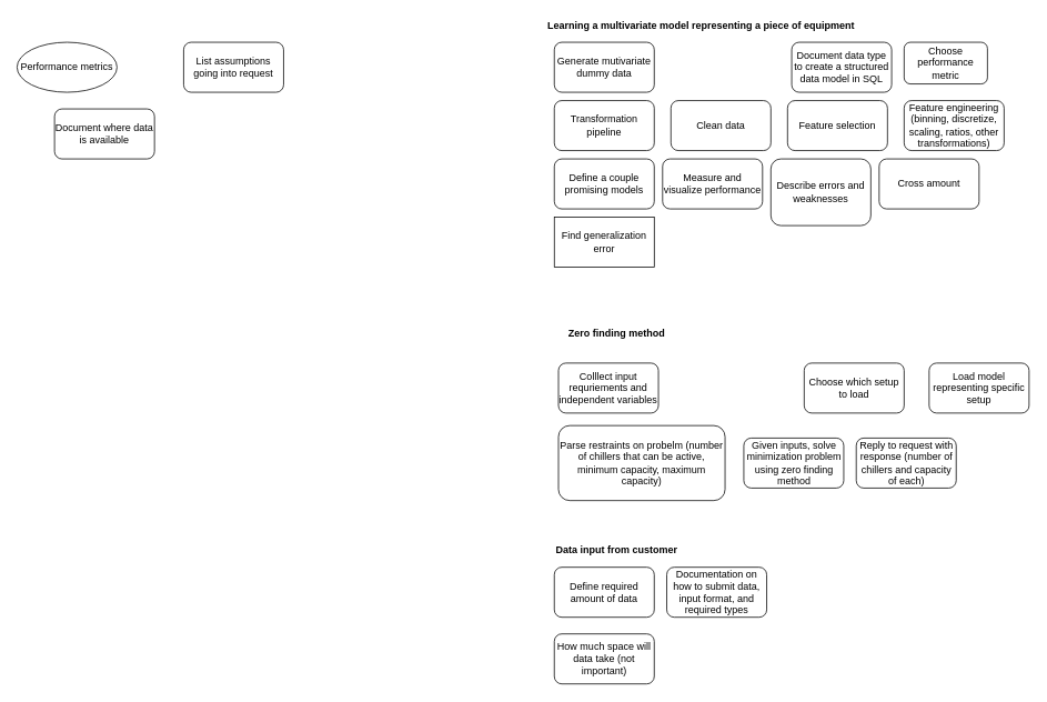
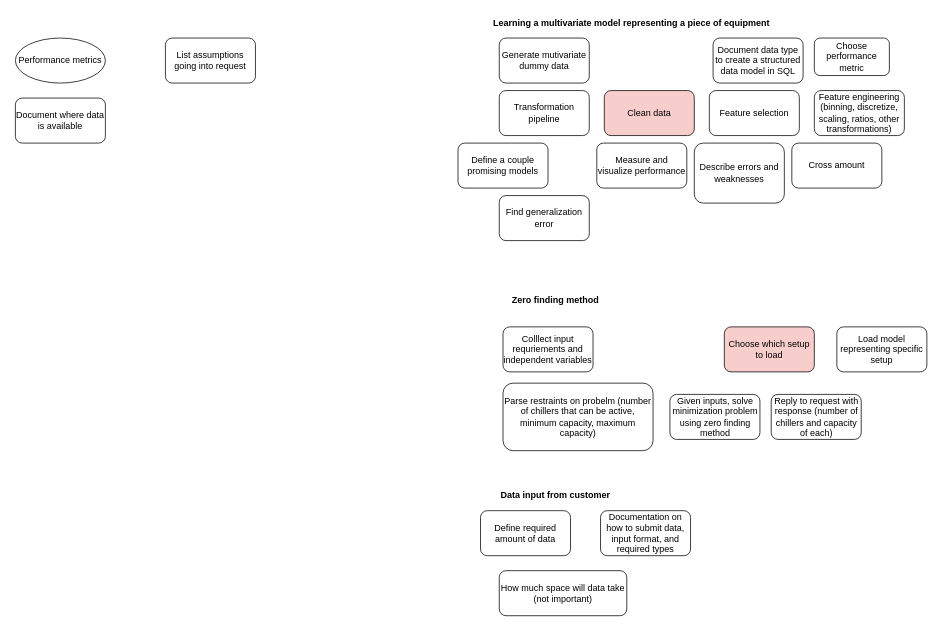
- <mxCell id="17" value="Clean data" style="whiteSpace=wrap;html=1;rounded=1;" vertex="1" parent="1"><mxGeometry x="805" y="120" width="120" height="60" as="geometry" /></mxCell>
+ <mxCell id="17" value="Clean data" style="whiteSpace=wrap;html=1;rounded=1;fillColor=#f8cecc;" vertex="1" parent="1"><mxGeometry x="805" y="120" width="120" height="60" as="geometry" /></mxCell>
- <mxCell id="7" value="Document where data is available" style="rounded=1;whiteSpace=wrap;html=1;" vertex="1" parent="1"><mxGeometry x="65" y="130" width="120" height="60" as="geometry" /></mxCell>
+ <mxCell id="7" value="Document where data is available" style="rounded=1;whiteSpace=wrap;html=1;" vertex="1" parent="1"><mxGeometry x="20" y="130" width="120" height="60" as="geometry" /></mxCell>
- <mxCell id="20" value="Define a couple promising models" style="whiteSpace=wrap;html=1;rounded=1;" vertex="1" parent="1"><mxGeometry x="665" y="190" width="120" height="60" as="geometry" /></mxCell>
+ <mxCell id="20" value="Define a couple promising models" style="whiteSpace=wrap;html=1;rounded=1;" vertex="1" parent="1"><mxGeometry x="610" y="190" width="120" height="60" as="geometry" /></mxCell>
- <mxCell id="24" value="Find generalization error" style="whiteSpace=wrap;html=1;rounded=0;" vertex="1" parent="1"><mxGeometry x="665" y="260" width="120" height="60" as="geometry" /></mxCell>
+ <mxCell id="24" value="Find generalization error" style="whiteSpace=wrap;html=1;rounded=1;" vertex="1" parent="1"><mxGeometry x="665" y="260" width="120" height="60" as="geometry" /></mxCell>
- <mxCell id="14" value="Choose which setup to load" style="whiteSpace=wrap;html=1;rounded=1;" vertex="1" parent="1"><mxGeometry x="965" y="435" width="120" height="60" as="geometry" /></mxCell>
+ <mxCell id="14" value="Choose which setup to load" style="whiteSpace=wrap;html=1;rounded=1;fillColor=#f8cecc;" vertex="1" parent="1"><mxGeometry x="965" y="435" width="120" height="60" as="geometry" /></mxCell>
- <mxCell id="6" value="Define required amount of data" style="rounded=1;whiteSpace=wrap;html=1;" vertex="1" parent="1"><mxGeometry x="665" y="680" width="120" height="60" as="geometry" /></mxCell>
+ <mxCell id="6" value="Define required amount of data" style="rounded=1;whiteSpace=wrap;html=1;" vertex="1" parent="1"><mxGeometry x="640" y="680" width="120" height="60" as="geometry" /></mxCell>
- <mxCell id="8" value="How much space will data take (not important)" style="rounded=1;whiteSpace=wrap;html=1;" vertex="1" parent="1"><mxGeometry x="665" y="760" width="120" height="60" as="geometry" /></mxCell>
+ <mxCell id="8" value="How much space will data take (not important)" style="rounded=1;whiteSpace=wrap;html=1;" vertex="1" parent="1"><mxGeometry x="665" y="760" width="170" height="60" as="geometry" /></mxCell>
